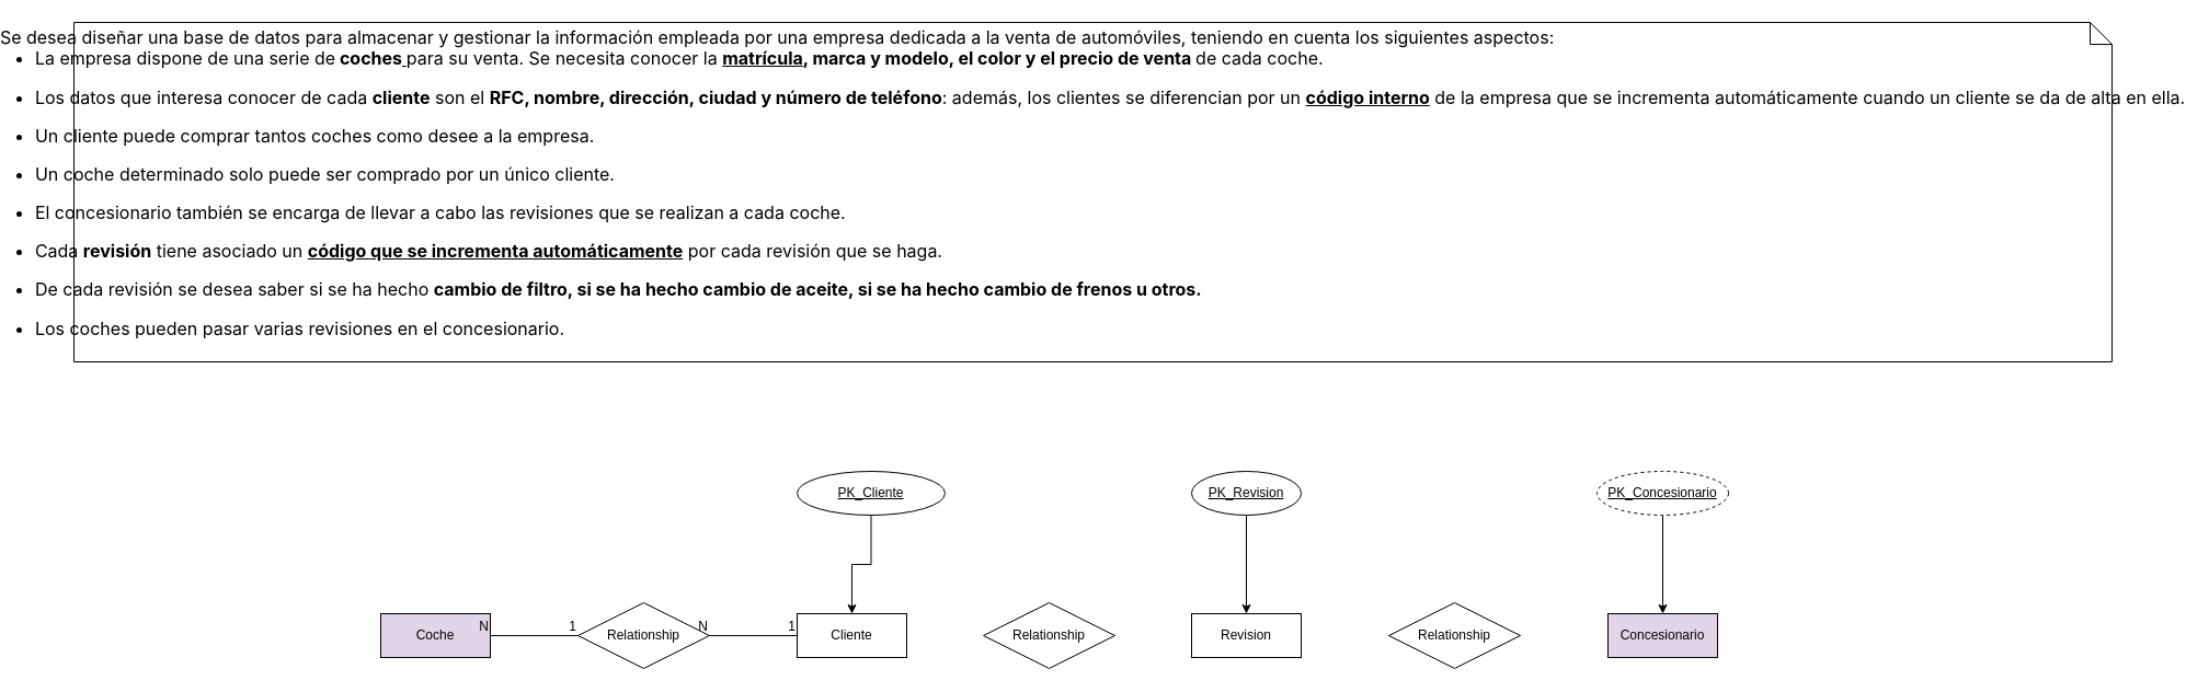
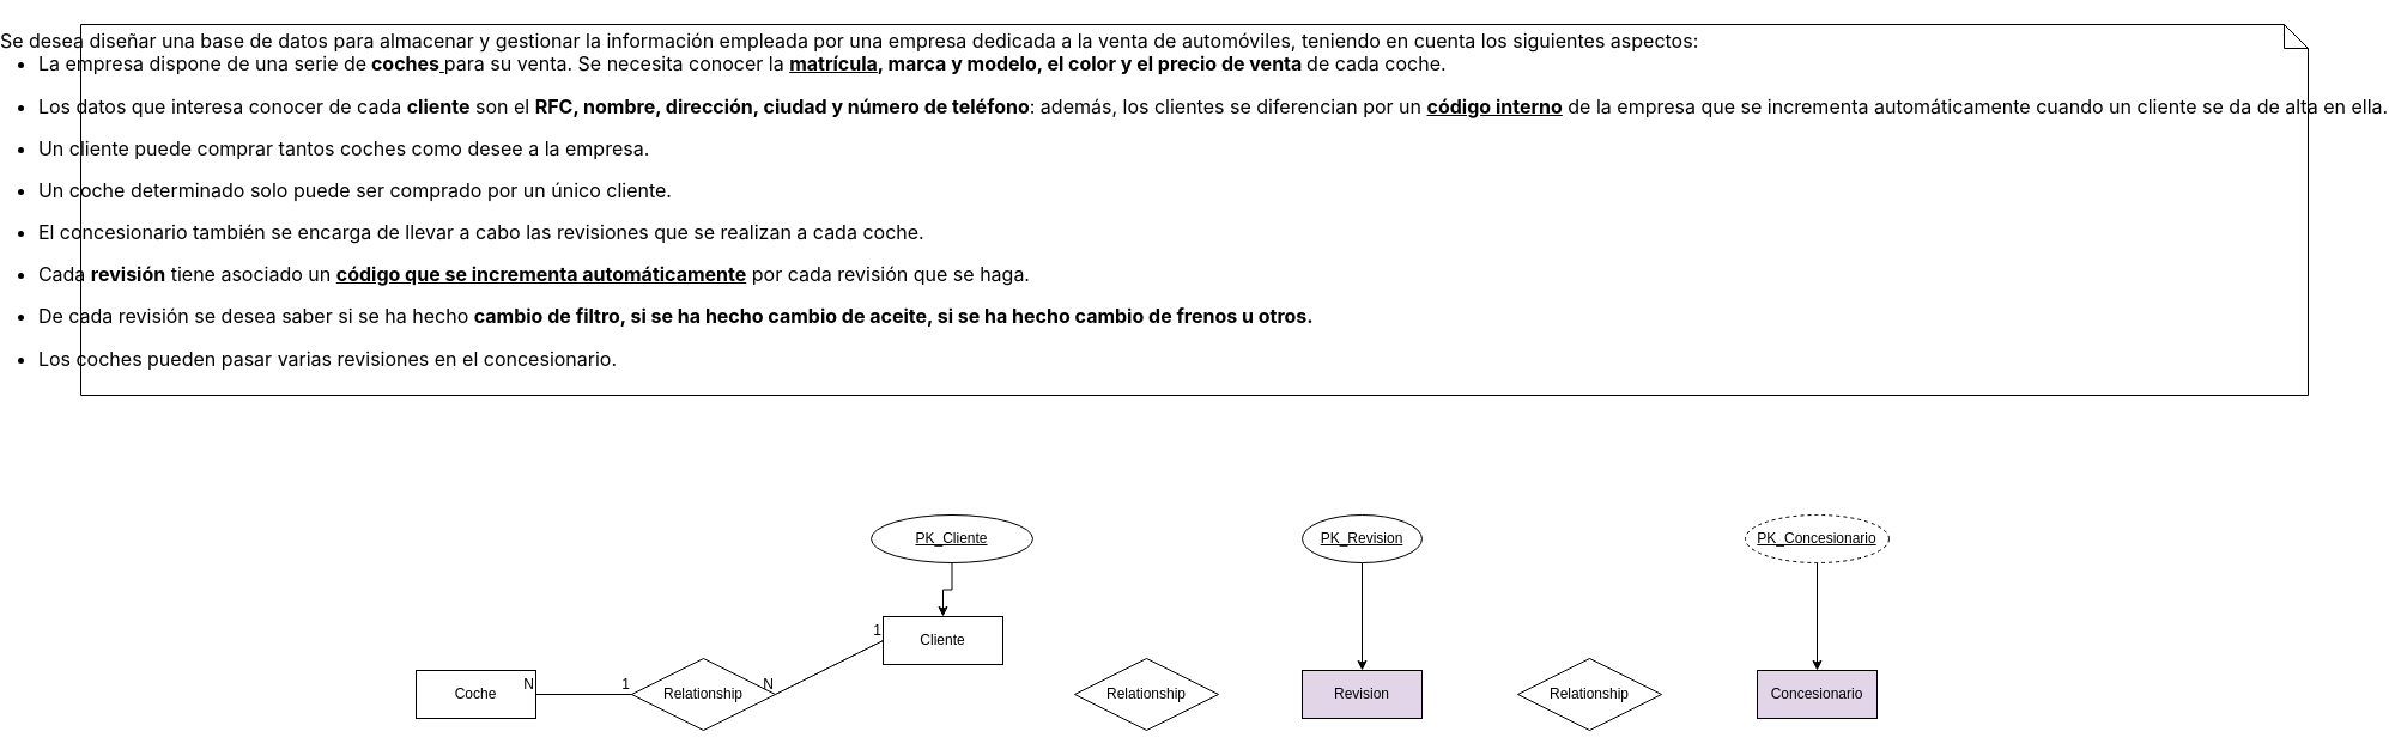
- <mxCell id="3" value="Coche" style="whiteSpace=wrap;html=1;align=center;fillColor=#e1d5e7;" parent="1" vertex="1"><mxGeometry x="300" y="560" width="100" height="40" as="geometry" /></mxCell>
+ <mxCell id="3" value="Coche" style="whiteSpace=wrap;html=1;align=center;" parent="1" vertex="1"><mxGeometry x="300" y="560" width="100" height="40" as="geometry" /></mxCell>
- <mxCell id="4" value="Cliente" style="whiteSpace=wrap;html=1;align=center;" parent="1" vertex="1"><mxGeometry x="680" y="560" width="100" height="40" as="geometry" /></mxCell>
+ <mxCell id="4" value="Cliente" style="whiteSpace=wrap;html=1;align=center;" parent="1" vertex="1"><mxGeometry x="690" y="515" width="100" height="40" as="geometry" /></mxCell>
- <mxCell id="5" value="Revision" style="whiteSpace=wrap;html=1;align=center;" parent="1" vertex="1"><mxGeometry x="1040" y="560" width="100" height="40" as="geometry" /></mxCell>
+ <mxCell id="5" value="Revision" style="whiteSpace=wrap;html=1;align=center;fillColor=#e1d5e7;" parent="1" vertex="1"><mxGeometry x="1040" y="560" width="100" height="40" as="geometry" /></mxCell>
